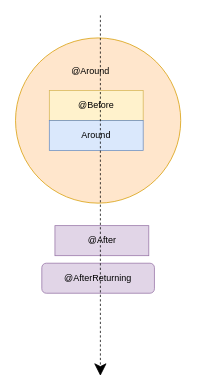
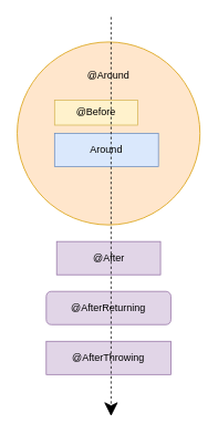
- <mxCell id="5" value="@Around" style="text;html=1;strokeColor=none;fillColor=none;align=center;verticalAlign=middle;whiteSpace=wrap;rounded=0;hachureGap=4;pointerEvents=0;" parent="1" vertex="1"><mxGeometry x="100" y="85" width="40" height="20" as="geometry" /></mxCell>
+ <mxCell id="5" value="@Around" style="text;html=1;strokeColor=none;fillColor=none;align=center;verticalAlign=middle;whiteSpace=wrap;rounded=0;hachureGap=4;pointerEvents=0;" parent="1" vertex="1"><mxGeometry x="110" y="80" width="40" height="20" as="geometry" /></mxCell>
- <mxCell id="3" value="@Before" style="rounded=0;whiteSpace=wrap;html=1;hachureGap=4;pointerEvents=0;fillColor=#fff2cc;strokeColor=#d6b656;" parent="1" vertex="1"><mxGeometry x="65" y="120" width="125" height="40" as="geometry" /></mxCell>
+ <mxCell id="3" value="@Before" style="rounded=0;whiteSpace=wrap;html=1;hachureGap=4;pointerEvents=0;fillColor=#fff2cc;strokeColor=#d6b656;" parent="1" vertex="1"><mxGeometry x="65" y="120" width="100" height="30" as="geometry" /></mxCell>
- <mxCell id="6" value="@After" style="rounded=0;whiteSpace=wrap;html=1;hachureGap=4;pointerEvents=0;fillColor=#e1d5e7;strokeColor=#9673a6;" parent="1" vertex="1"><mxGeometry x="72.5" y="300" width="125" height="40" as="geometry" /></mxCell>
+ <mxCell id="6" value="@After" style="rounded=0;whiteSpace=wrap;html=1;hachureGap=4;pointerEvents=0;fillColor=#e1d5e7;strokeColor=#9673a6;" parent="1" vertex="1"><mxGeometry x="67.5" y="290" width="125" height="40" as="geometry" /></mxCell>
+ <mxCell id="8" value="@AfterThrowing" style="rounded=0;whiteSpace=wrap;html=1;hachureGap=4;pointerEvents=0;fillColor=#e1d5e7;strokeColor=#9673a6;" parent="1" vertex="1"><mxGeometry x="55" y="410" width="150" height="40" as="geometry" /></mxCell>
